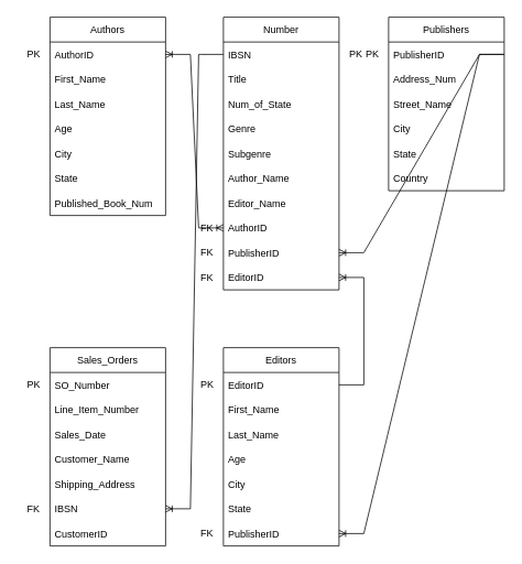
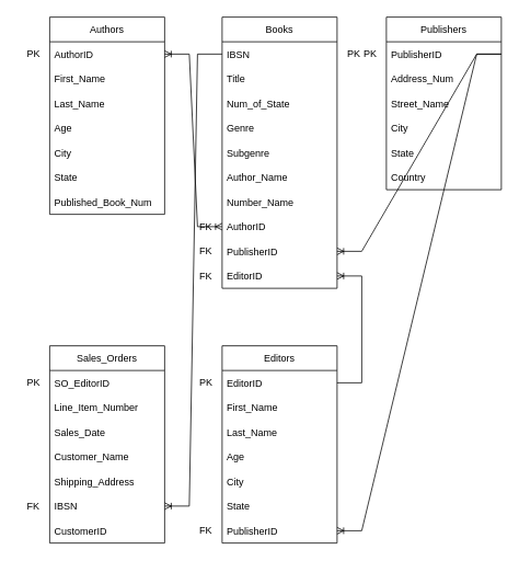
- <mxCell id="10" value="Number" style="swimlane;fontStyle=0;childLayout=stackLayout;horizontal=1;startSize=30;horizontalStack=0;resizeParent=1;resizeParentMax=0;resizeLast=0;collapsible=1;marginBottom=0;" vertex="1" parent="1"><mxGeometry x="270" y="20" width="140" height="330" as="geometry" /></mxCell>
+ <mxCell id="10" value="Books" style="swimlane;fontStyle=0;childLayout=stackLayout;horizontal=1;startSize=30;horizontalStack=0;resizeParent=1;resizeParentMax=0;resizeLast=0;collapsible=1;marginBottom=0;" vertex="1" parent="1"><mxGeometry x="270" y="20" width="140" height="330" as="geometry" /></mxCell>
- <mxCell id="17" value="Editor_Name" style="text;strokeColor=none;fillColor=none;align=left;verticalAlign=middle;spacingLeft=4;spacingRight=4;overflow=hidden;points=[[0,0.5],[1,0.5]];portConstraint=eastwest;rotatable=0;" vertex="1" parent="10"><mxGeometry y="210" width="140" height="30" as="geometry" /></mxCell>
+ <mxCell id="17" value="Number_Name" style="text;strokeColor=none;fillColor=none;align=left;verticalAlign=middle;spacingLeft=4;spacingRight=4;overflow=hidden;points=[[0,0.5],[1,0.5]];portConstraint=eastwest;rotatable=0;" vertex="1" parent="10"><mxGeometry y="210" width="140" height="30" as="geometry" /></mxCell>
- <mxCell id="29" value="SO_Number" style="text;strokeColor=none;fillColor=none;align=left;verticalAlign=middle;spacingLeft=4;spacingRight=4;overflow=hidden;points=[[0,0.5],[1,0.5]];portConstraint=eastwest;rotatable=0;" vertex="1" parent="28"><mxGeometry y="30" width="140" height="30" as="geometry" /></mxCell>
+ <mxCell id="29" value="SO_EditorID" style="text;strokeColor=none;fillColor=none;align=left;verticalAlign=middle;spacingLeft=4;spacingRight=4;overflow=hidden;points=[[0,0.5],[1,0.5]];portConstraint=eastwest;rotatable=0;" vertex="1" parent="28"><mxGeometry y="30" width="140" height="30" as="geometry" /></mxCell>
